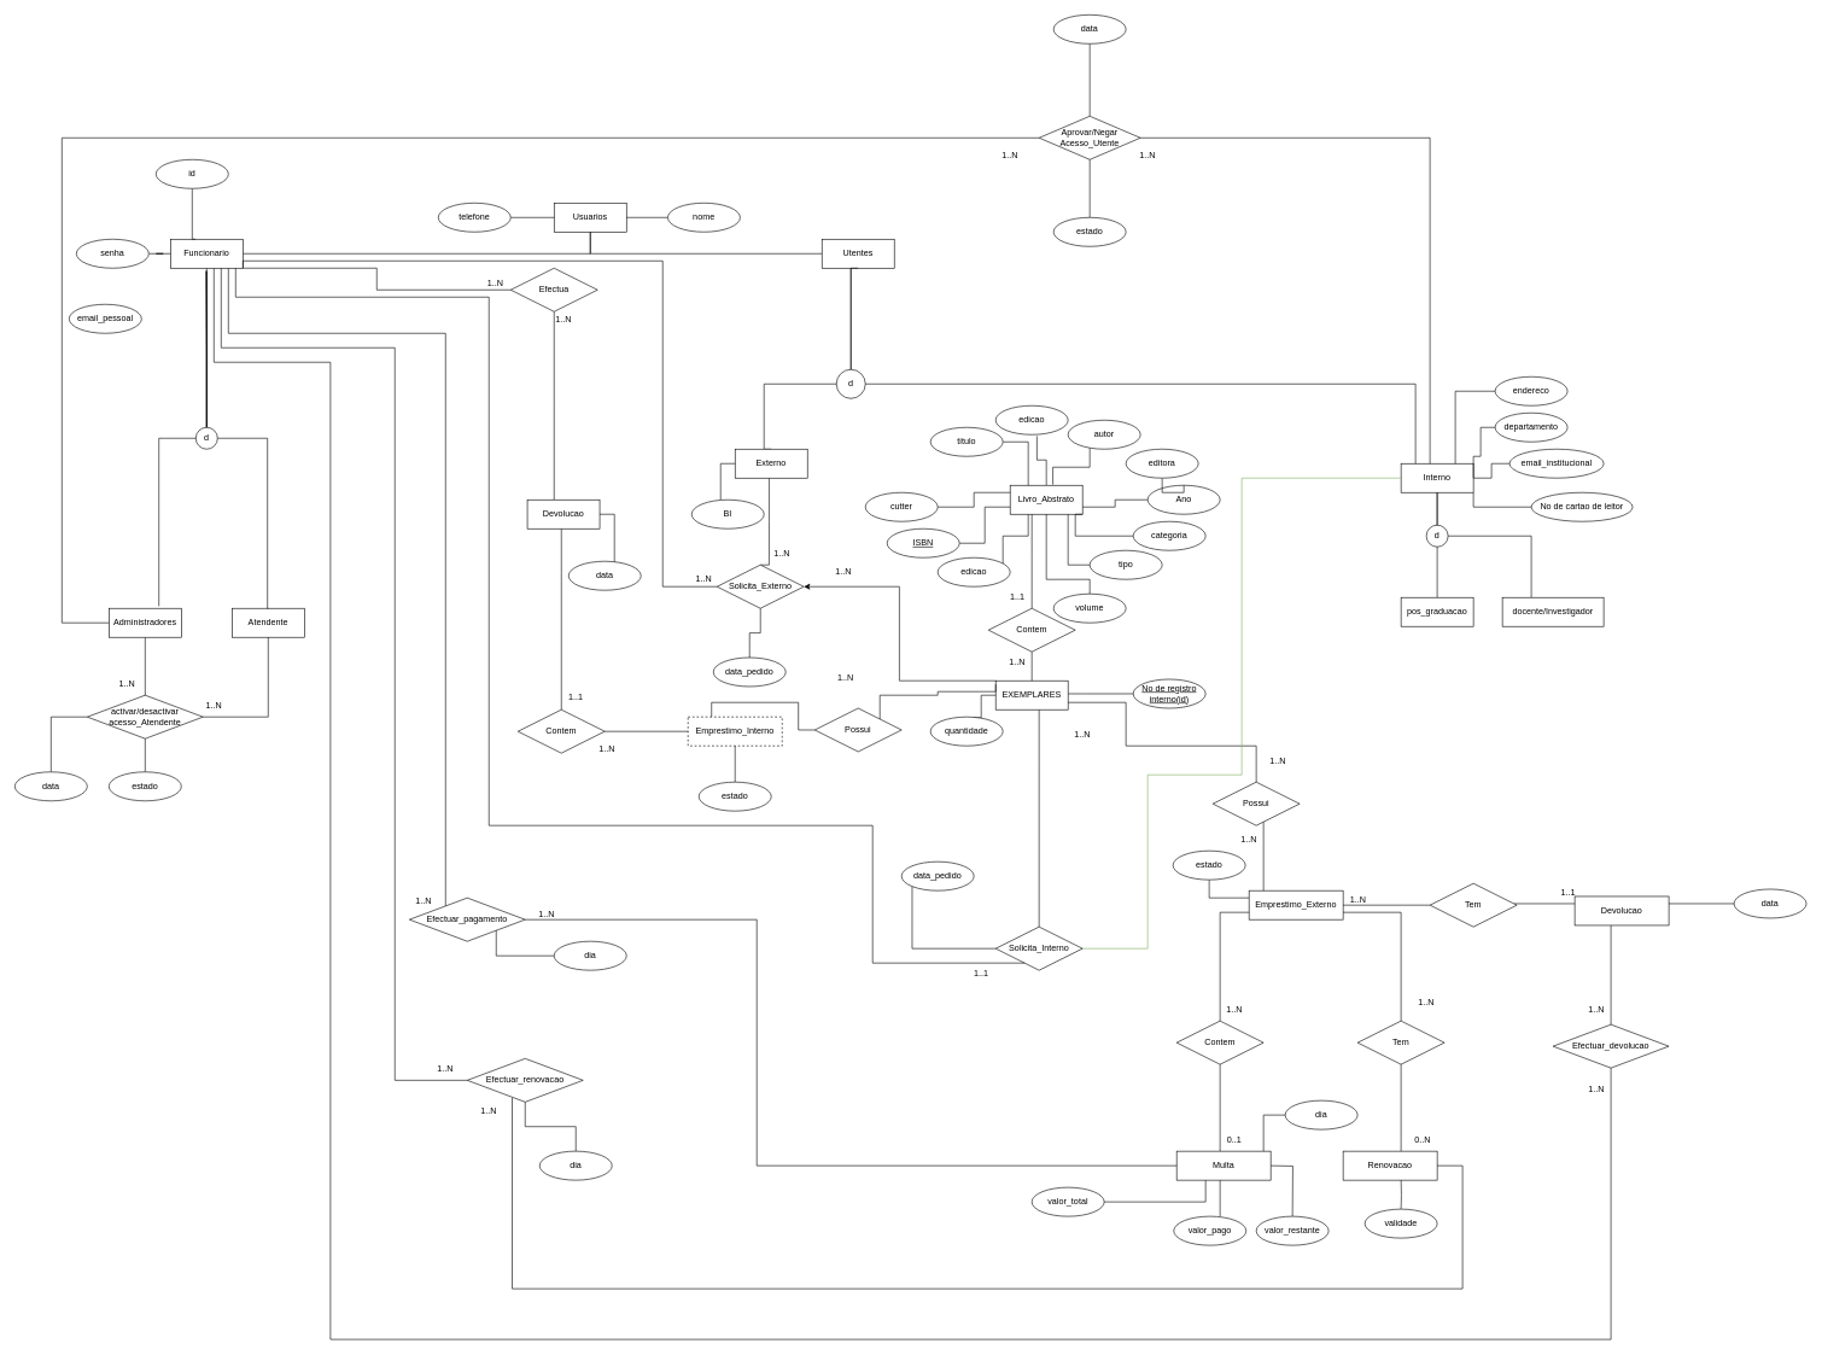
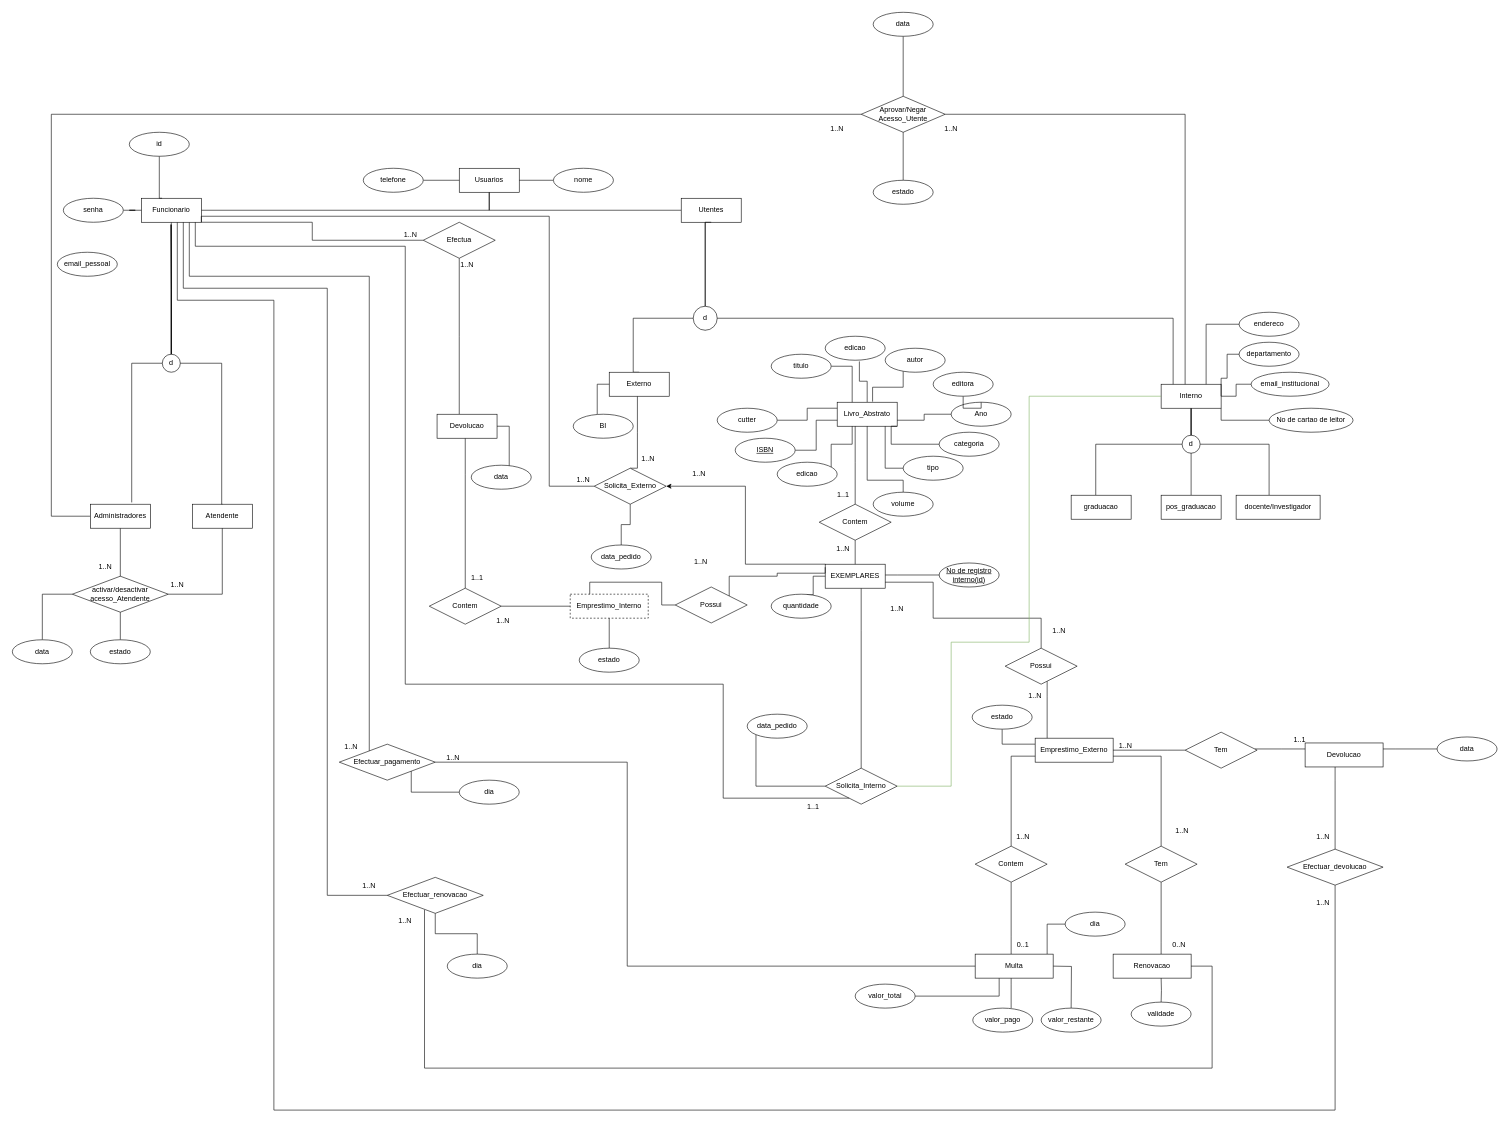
+ <mxCell id="19" style="edgeStyle=orthogonalEdgeStyle;rounded=0;orthogonalLoop=1;jettySize=auto;html=1;endArrow=none;endFill=0;" parent="1" source="23" target="24" edge="1"><mxGeometry relative="1" as="geometry"><mxPoint x="1825" y="780" as="targetPoint" /><Array as="points"><mxPoint x="1985" y="740" /><mxPoint x="1826" y="740" /></Array></mxGeometry></mxCell>
+ <mxCell id="24" value="graduacao" style="whiteSpace=wrap;html=1;align=center;" parent="1" vertex="1"><mxGeometry x="1785" y="825" width="100" height="40" as="geometry" /></mxCell>
- <mxCell id="26" value="docente/Investigador" style="whiteSpace=wrap;html=1;align=center;" parent="1" vertex="1"><mxGeometry x="2075" y="825" width="140" height="40" as="geometry" /></mxCell>
+ <mxCell id="26" value="docente/Investigador" style="whiteSpace=wrap;html=1;align=center;" parent="1" vertex="1"><mxGeometry x="2060" y="825" width="140" height="40" as="geometry" /></mxCell>
